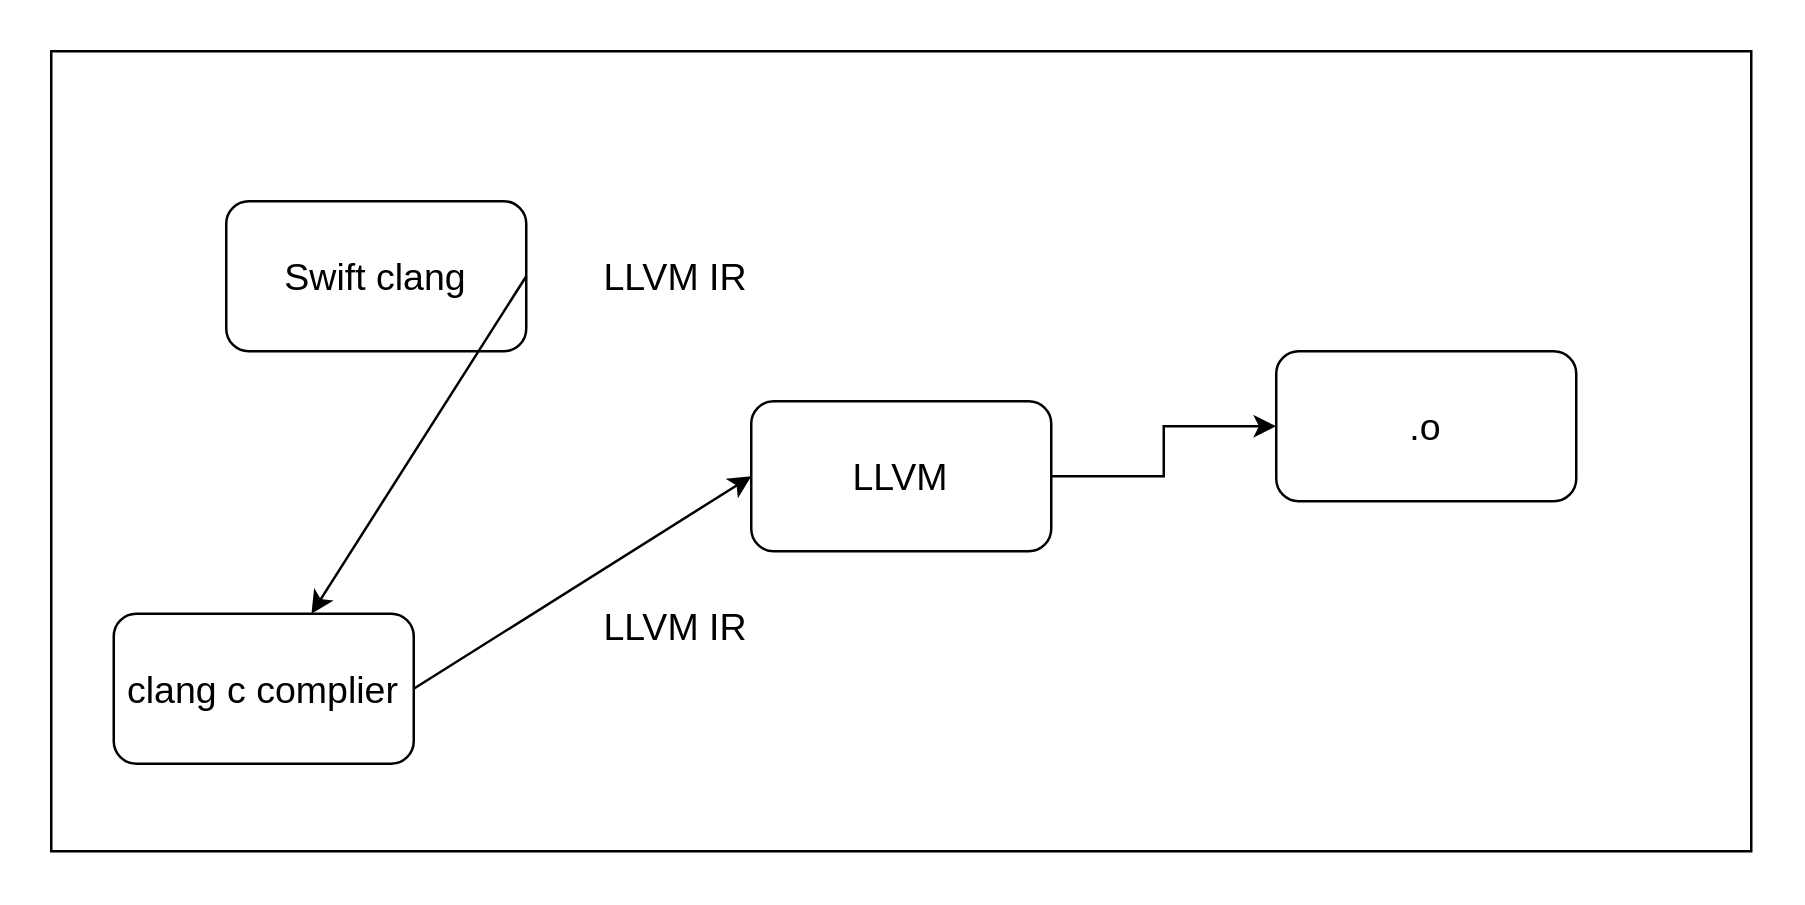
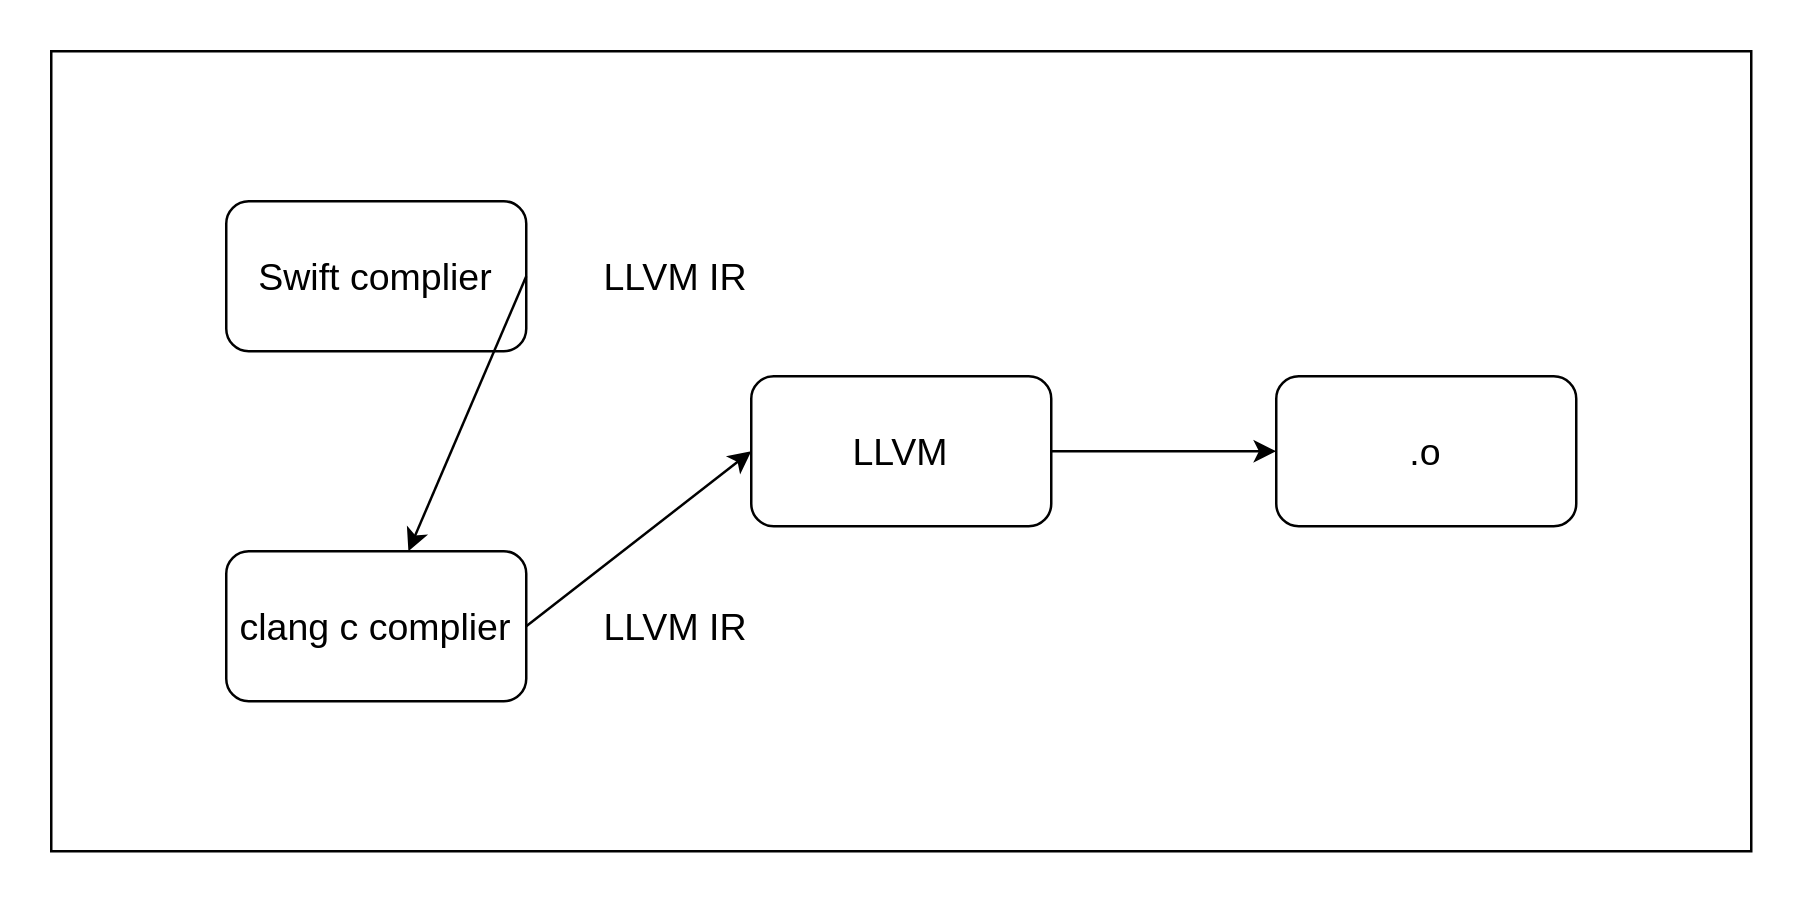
- <mxCell id="3" value="Swift clang" style="rounded=1;whiteSpace=wrap;html=1;fontSize=15;" vertex="1" parent="1"><mxGeometry x="90" y="80" width="120" height="60" as="geometry" /></mxCell>
+ <mxCell id="3" value="Swift complier" style="rounded=1;whiteSpace=wrap;html=1;fontSize=15;" vertex="1" parent="1"><mxGeometry x="90" y="80" width="120" height="60" as="geometry" /></mxCell>
- <mxCell id="7" value=".o" style="rounded=1;whiteSpace=wrap;html=1;fontSize=15;" vertex="1" parent="1"><mxGeometry x="510" y="140" width="120" height="60" as="geometry" /></mxCell>
+ <mxCell id="7" value=".o" style="rounded=1;whiteSpace=wrap;html=1;fontSize=15;" vertex="1" parent="1"><mxGeometry x="510" y="150" width="120" height="60" as="geometry" /></mxCell>
- <mxCell id="6" value="LLVM" style="rounded=1;whiteSpace=wrap;html=1;fontSize=15;" vertex="1" parent="1"><mxGeometry x="300" y="160" width="120" height="60" as="geometry" /></mxCell>
+ <mxCell id="6" value="LLVM" style="rounded=1;whiteSpace=wrap;html=1;fontSize=15;" vertex="1" parent="1"><mxGeometry x="300" y="150" width="120" height="60" as="geometry" /></mxCell>
- <mxCell id="4" value="clang c complier" style="rounded=1;whiteSpace=wrap;html=1;fontSize=15;" vertex="1" parent="1"><mxGeometry x="45" y="245" width="120" height="60" as="geometry" /></mxCell>
+ <mxCell id="4" value="clang c complier" style="rounded=1;whiteSpace=wrap;html=1;fontSize=15;" vertex="1" parent="1"><mxGeometry x="90" y="220" width="120" height="60" as="geometry" /></mxCell>
